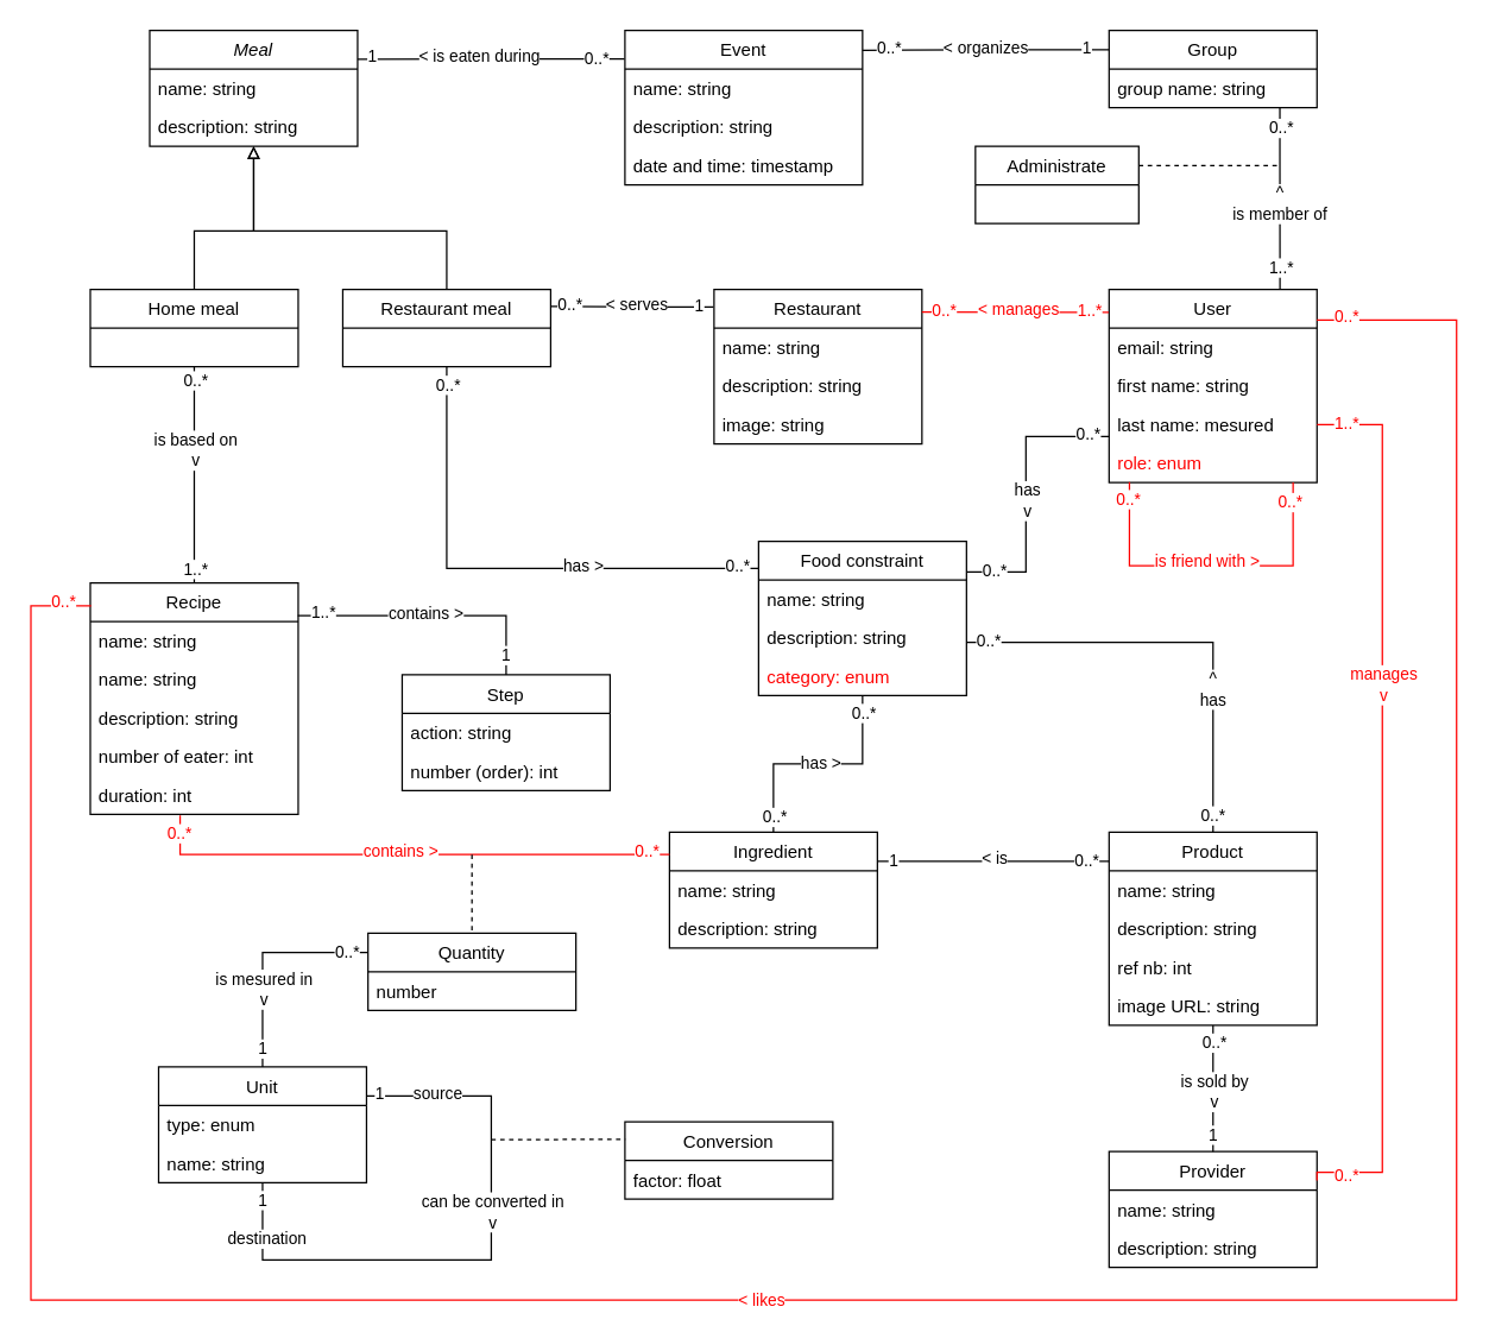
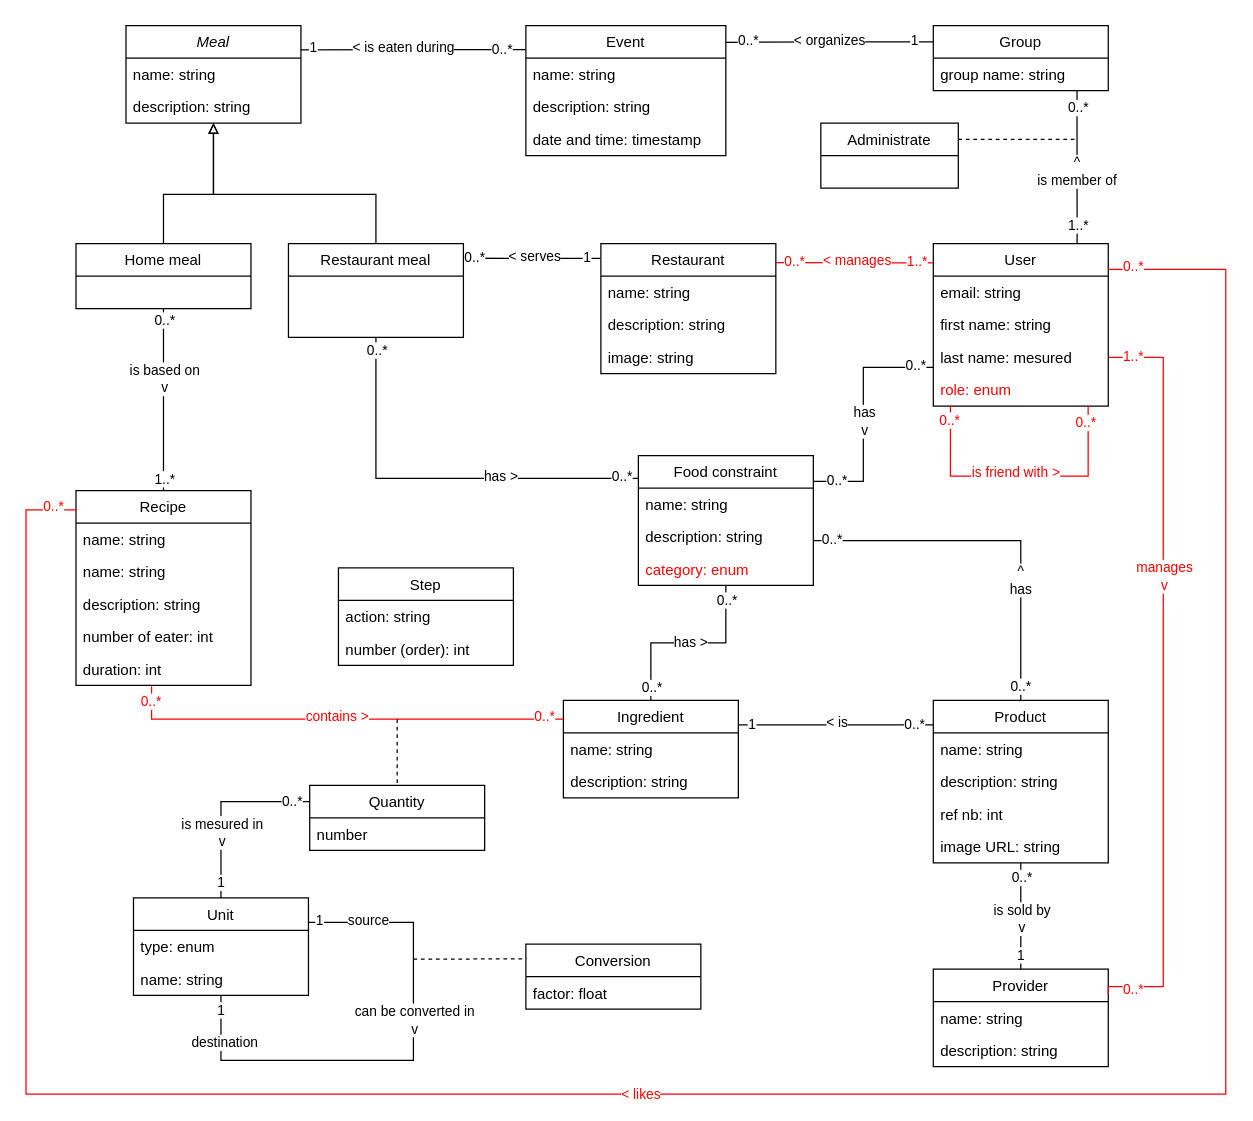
- <mxCell id="46" value="Restaurant meal" style="swimlane;fontStyle=0;childLayout=stackLayout;horizontal=1;startSize=26;fillColor=none;horizontalStack=0;resizeParent=1;resizeParentMax=0;resizeLast=0;collapsible=1;marginBottom=0;" parent="1" vertex="1"><mxGeometry x="230" y="194.43" width="140" height="52" as="geometry" /></mxCell>
+ <mxCell id="46" value="Restaurant meal" style="swimlane;fontStyle=0;childLayout=stackLayout;horizontal=1;startSize=26;fillColor=none;horizontalStack=0;resizeParent=1;resizeParentMax=0;resizeLast=0;collapsible=1;marginBottom=0;" parent="1" vertex="1"><mxGeometry x="230" y="194.43" width="140" height="75" as="geometry" /></mxCell>
- <mxCell id="115" style="edgeStyle=orthogonalEdgeStyle;rounded=0;orthogonalLoop=1;jettySize=auto;html=1;entryX=0.5;entryY=0;entryDx=0;entryDy=0;endArrow=none;endFill=0;exitX=0.998;exitY=0.141;exitDx=0;exitDy=0;exitPerimeter=0;" parent="1" source="47" target="65" edge="1"><mxGeometry relative="1" as="geometry"><mxPoint x="210" y="429" as="sourcePoint" /><mxPoint x="40" y="571" as="targetPoint" /></mxGeometry></mxCell>
- <mxCell id="116" value="&lt;div&gt;contains &amp;gt;&lt;br&gt;&lt;/div&gt;" style="edgeLabel;html=1;align=center;verticalAlign=middle;resizable=0;points=[];" parent="115" vertex="1" connectable="0"><mxGeometry x="-0.324" y="-1" relative="1" as="geometry"><mxPoint x="25" y="-2" as="offset" /></mxGeometry></mxCell>
- <mxCell id="117" value="1..*" style="edgeLabel;html=1;align=center;verticalAlign=middle;resizable=0;points=[];" parent="115" vertex="1" connectable="0"><mxGeometry x="-0.877" relative="1" as="geometry"><mxPoint x="6" y="-2" as="offset" /></mxGeometry></mxCell>
- <mxCell id="118" value="1" style="edgeLabel;html=1;align=center;verticalAlign=middle;resizable=0;points=[];" parent="115" vertex="1" connectable="0"><mxGeometry x="0.92" relative="1" as="geometry"><mxPoint x="-1" y="-6" as="offset" /></mxGeometry></mxCell>
